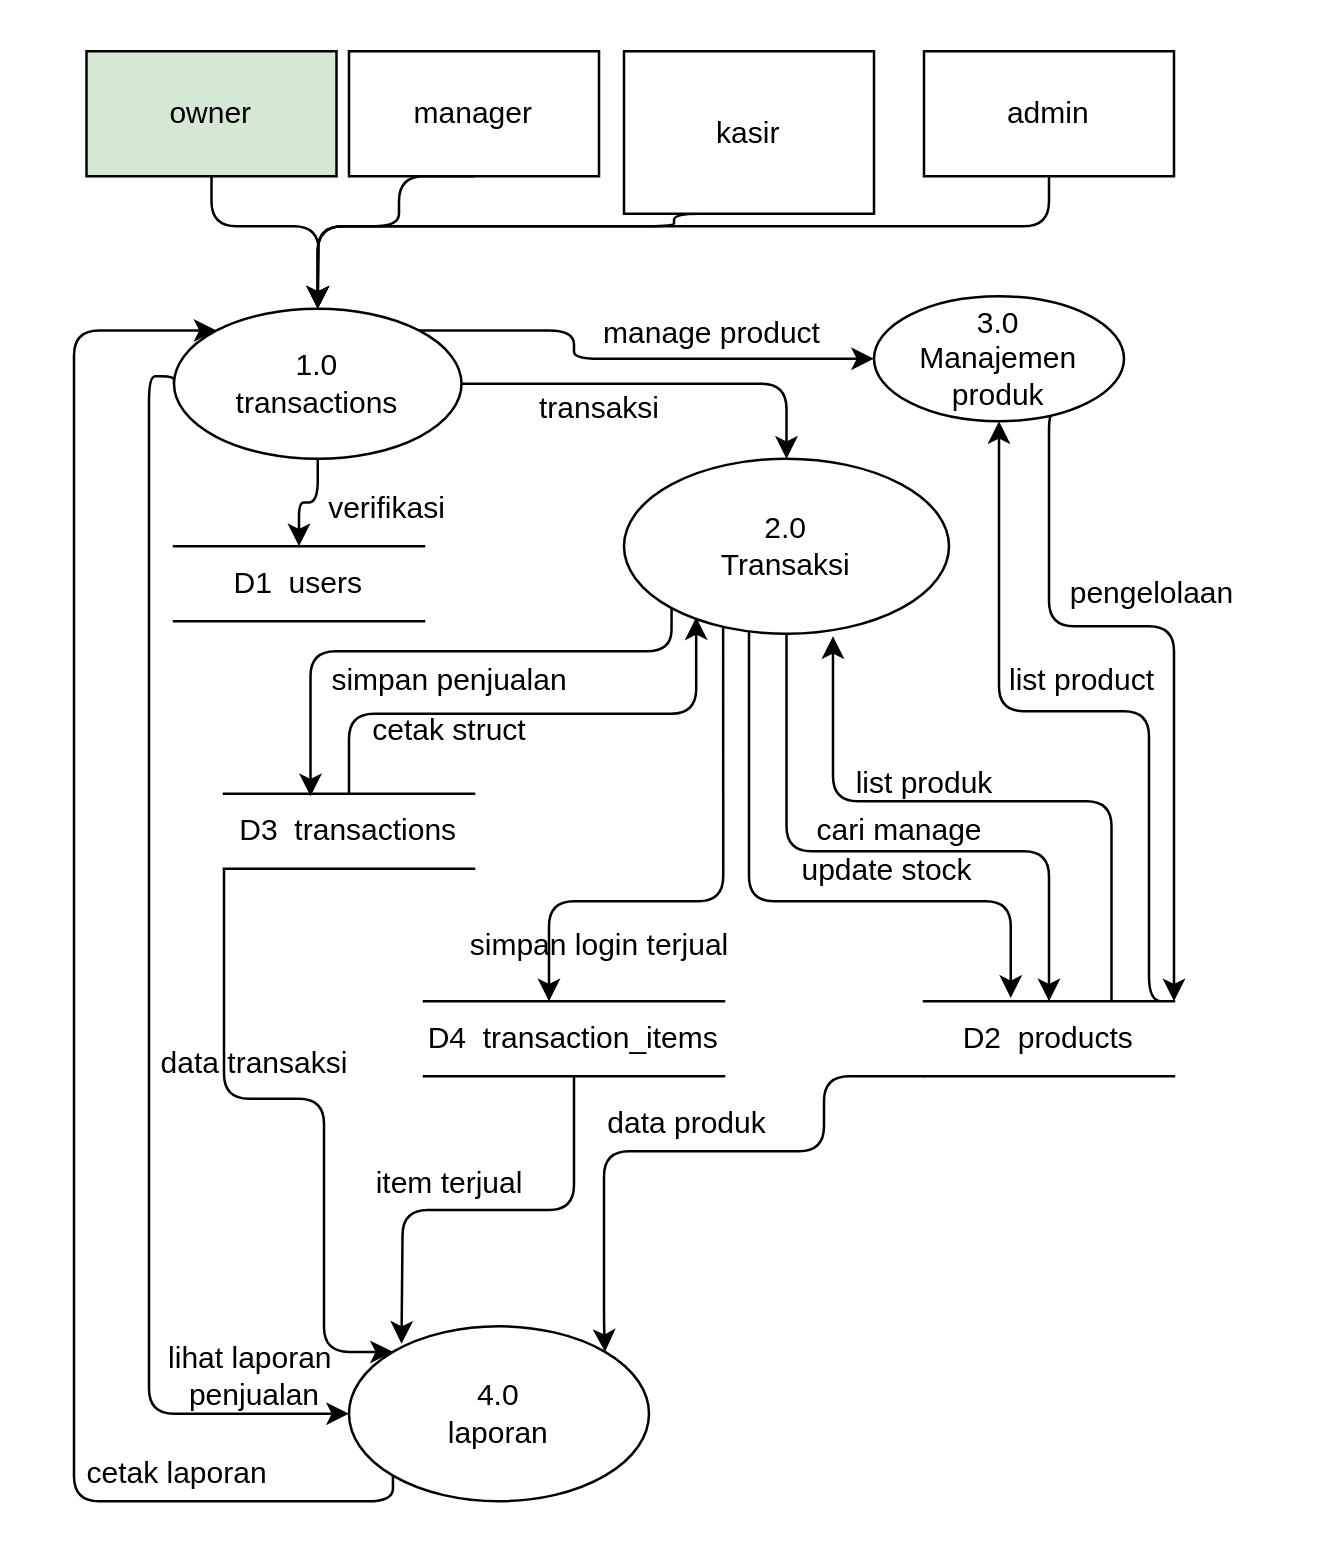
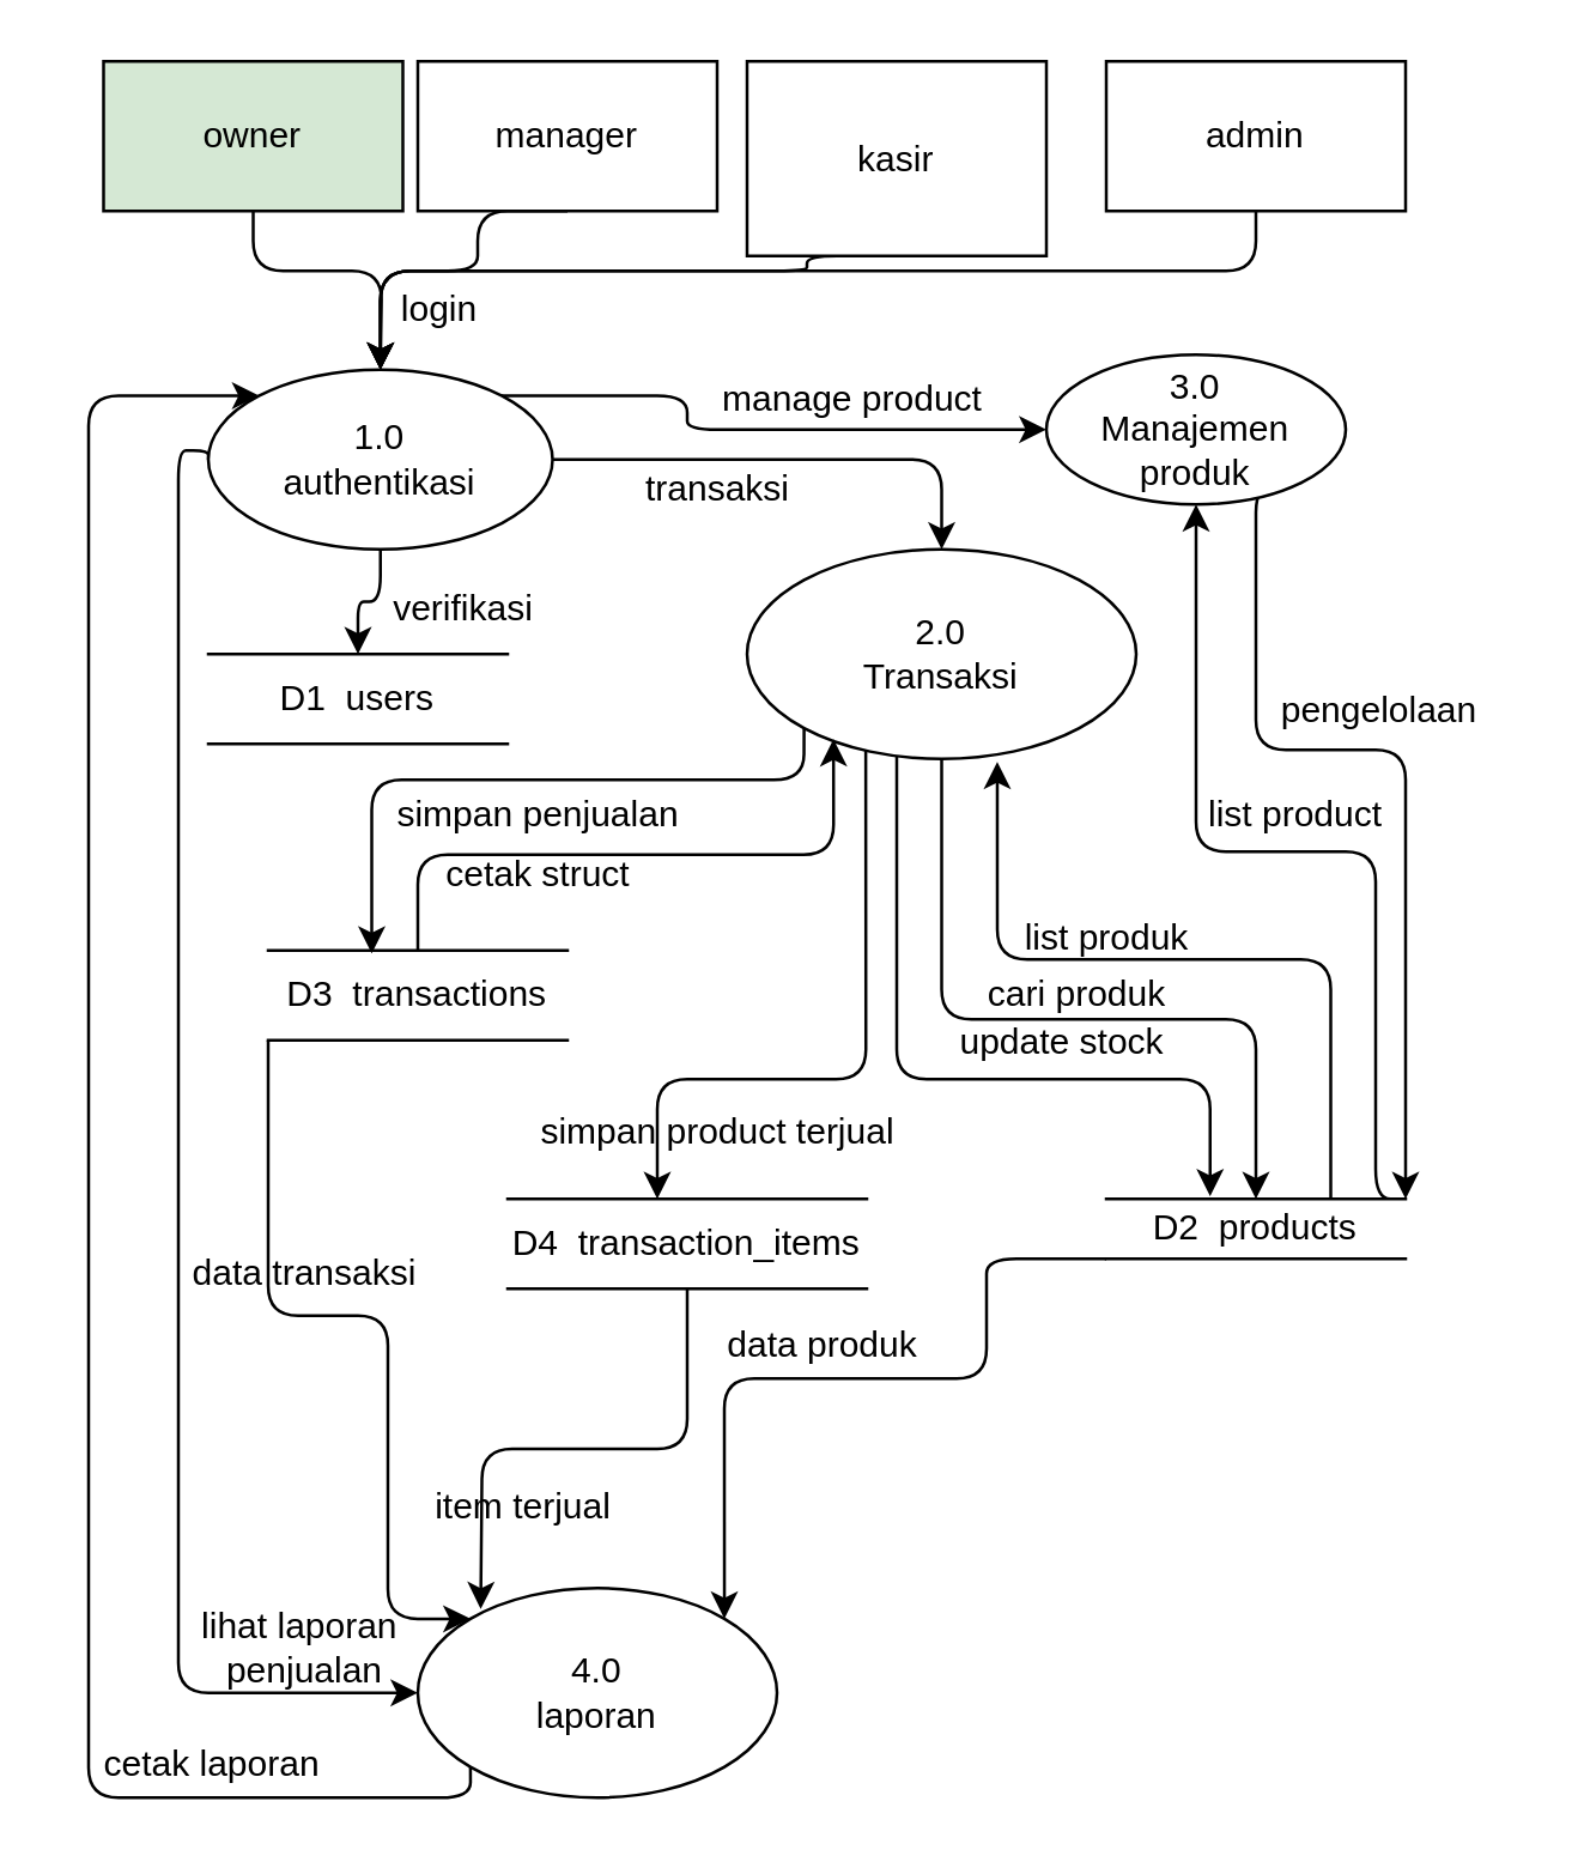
+ <mxCell id="42" value="login" style="text;html=1;align=center;verticalAlign=middle;resizable=0;points=[];autosize=1;strokeColor=none;fillColor=none;" vertex="1" parent="1"><mxGeometry x="121" y="88" width="50" height="30" as="geometry" /></mxCell>
- <mxCell id="28" value="&lt;div&gt;1.0&lt;/div&gt;transactions" style="shape=ellipse;html=1;dashed=0;whiteSpace=wrap;perimeter=ellipsePerimeter;" parent="1" vertex="1"><mxGeometry x="69" y="123" width="115" height="60" as="geometry" /></mxCell>
+ <mxCell id="28" value="&lt;div&gt;1.0&lt;/div&gt;authentikasi" style="shape=ellipse;html=1;dashed=0;whiteSpace=wrap;perimeter=ellipsePerimeter;" parent="1" vertex="1"><mxGeometry x="69" y="123" width="115" height="60" as="geometry" /></mxCell>
- <mxCell id="20" value="cari manage" style="text;html=1;align=center;verticalAlign=middle;resizable=0;points=[];autosize=1;strokeColor=none;fillColor=none;" parent="1" vertex="1"><mxGeometry x="319" y="317" width="80" height="30" as="geometry" /></mxCell>
+ <mxCell id="20" value="cari produk" style="text;html=1;align=center;verticalAlign=middle;resizable=0;points=[];autosize=1;strokeColor=none;fillColor=none;" parent="1" vertex="1"><mxGeometry x="319" y="317" width="80" height="30" as="geometry" /></mxCell>
- <mxCell id="15" value="simpan login terjual" style="text;html=1;align=center;verticalAlign=middle;resizable=0;points=[];autosize=1;strokeColor=none;fillColor=none;" parent="1" vertex="1"><mxGeometry x="169" y="363" width="140" height="30" as="geometry" /></mxCell>
+ <mxCell id="15" value="simpan product terjual" style="text;html=1;align=center;verticalAlign=middle;resizable=0;points=[];autosize=1;strokeColor=none;fillColor=none;" parent="1" vertex="1"><mxGeometry x="169" y="363" width="140" height="30" as="geometry" /></mxCell>
- <mxCell id="10" value="D2&amp;nbsp; products" style="html=1;dashed=0;whiteSpace=wrap;shape=partialRectangle;right=0;left=0;" parent="1" vertex="1"><mxGeometry x="369" y="400" width="100" height="30" as="geometry" /></mxCell>
+ <mxCell id="10" value="D2&amp;nbsp; products" style="html=1;dashed=0;whiteSpace=wrap;shape=partialRectangle;right=0;left=0;" parent="1" vertex="1"><mxGeometry x="369" y="400" width="100" height="20" as="geometry" /></mxCell>
- <mxCell id="37" value="item terjual" style="text;html=1;align=center;verticalAlign=middle;resizable=0;points=[];autosize=1;strokeColor=none;fillColor=none;" parent="1" vertex="1"><mxGeometry x="139" y="458" width="80" height="30" as="geometry" /></mxCell>
+ <mxCell id="37" value="item terjual" style="text;html=1;align=center;verticalAlign=middle;resizable=0;points=[];autosize=1;strokeColor=none;fillColor=none;" parent="1" vertex="1"><mxGeometry x="134" y="488" width="80" height="30" as="geometry" /></mxCell>
